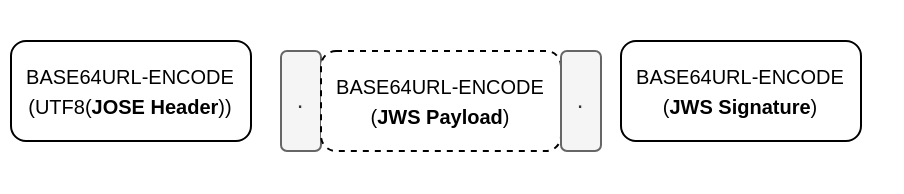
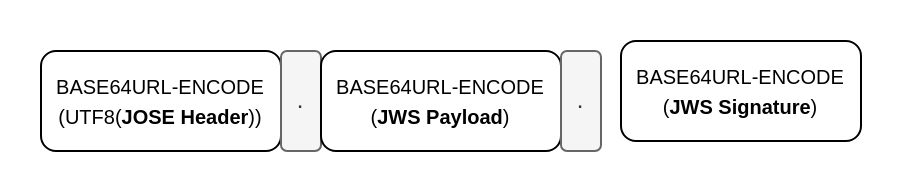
- <mxCell id="2" value="&lt;font style=&quot;font-size: 10px&quot;&gt;BASE64URL-ENCODE&lt;br&gt;(UTF8(&lt;b&gt;JOSE Header&lt;/b&gt;))&lt;br&gt;&lt;/font&gt;" style="rounded=1;whiteSpace=wrap;html=1;" vertex="1" parent="1"><mxGeometry x="5" y="20" width="120" height="50" as="geometry" /></mxCell>
+ <mxCell id="2" value="&lt;font style=&quot;font-size: 10px&quot;&gt;BASE64URL-ENCODE&lt;br&gt;(UTF8(&lt;b&gt;JOSE Header&lt;/b&gt;))&lt;br&gt;&lt;/font&gt;" style="rounded=1;whiteSpace=wrap;html=1;" vertex="1" parent="1"><mxGeometry x="20" y="25" width="120" height="50" as="geometry" /></mxCell>
- <mxCell id="4" value="&lt;font style=&quot;font-size: 10px&quot;&gt;BASE64URL-ENCODE&lt;br&gt;(&lt;b&gt;JWS Payload&lt;/b&gt;)&lt;br&gt;&lt;/font&gt;" style="rounded=1;whiteSpace=wrap;html=1;dashed=1;" vertex="1" parent="1"><mxGeometry x="160" y="25" width="120" height="50" as="geometry" /></mxCell>
+ <mxCell id="4" value="&lt;font style=&quot;font-size: 10px&quot;&gt;BASE64URL-ENCODE&lt;br&gt;(&lt;b&gt;JWS Payload&lt;/b&gt;)&lt;br&gt;&lt;/font&gt;" style="rounded=1;whiteSpace=wrap;html=1;" vertex="1" parent="1"><mxGeometry x="160" y="25" width="120" height="50" as="geometry" /></mxCell>
